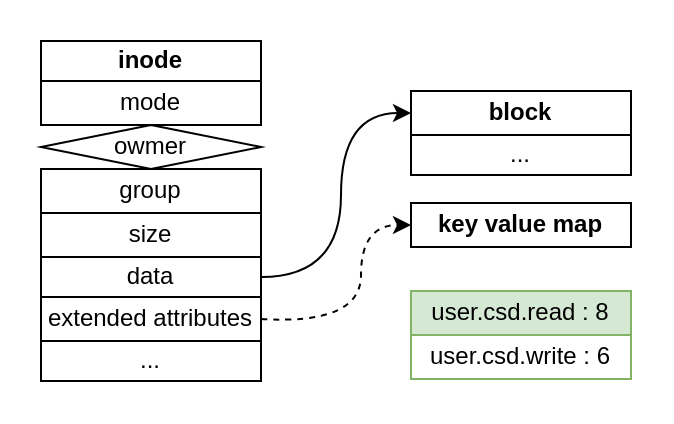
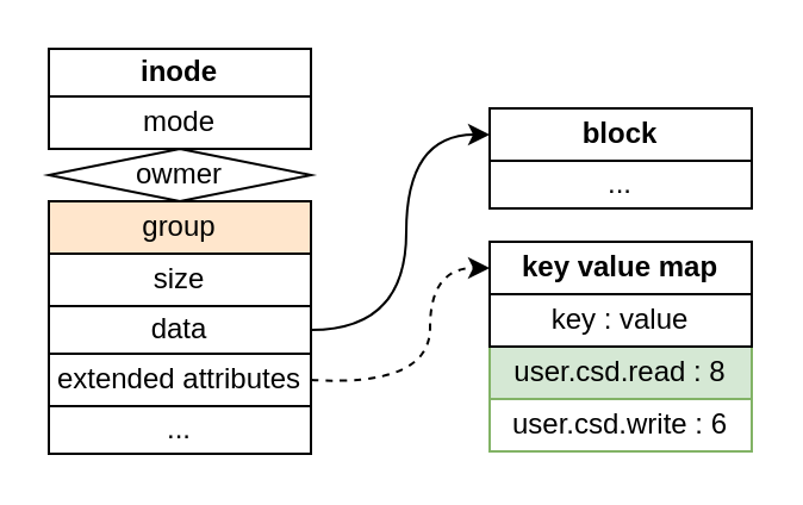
- <mxCell id="9" value="group" style="rounded=0;whiteSpace=wrap;html=1;fillColor=#FFFFFF;" vertex="1" parent="1"><mxGeometry x="20" y="84" width="110" height="22" as="geometry" /></mxCell>
+ <mxCell id="9" value="group" style="rounded=0;whiteSpace=wrap;html=1;fillColor=#ffe6cc;" vertex="1" parent="1"><mxGeometry x="20" y="84" width="110" height="22" as="geometry" /></mxCell>
+ <mxCell id="16" value="key : value" style="rounded=0;whiteSpace=wrap;html=1;fillColor=#FFFFFF;fontStyle=0;align=center;" vertex="1" parent="1"><mxGeometry x="205" y="123" width="110" height="22" as="geometry" /></mxCell>
